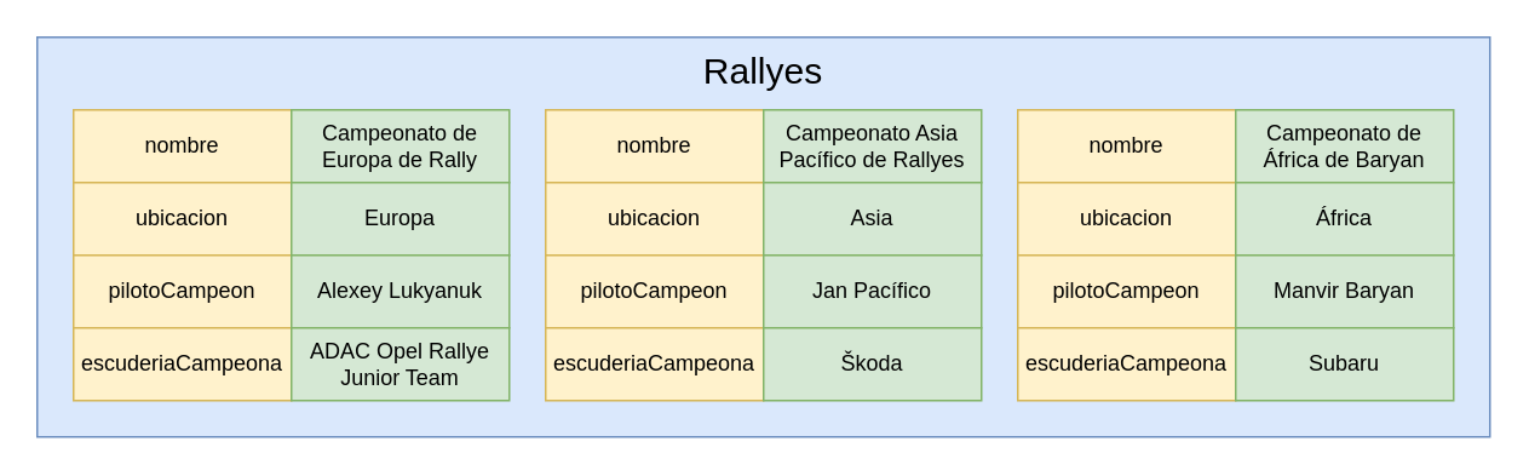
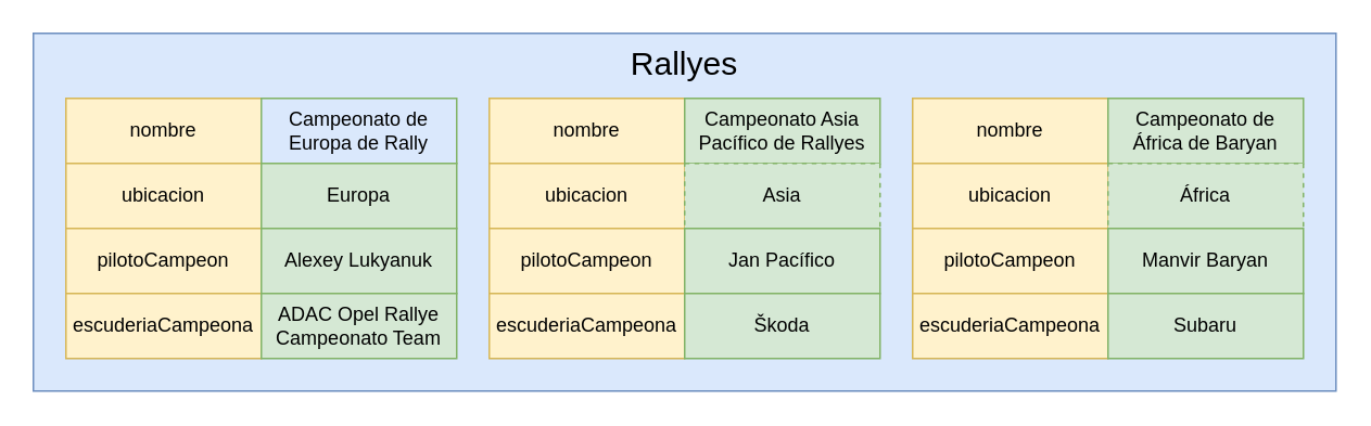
- <mxCell id="7" value="Campeonato de Europa de Rally" style="rounded=0;whiteSpace=wrap;html=1;fillColor=#d5e8d4;strokeColor=#82b366;" vertex="1" parent="1"><mxGeometry x="160" y="60" width="120" height="40" as="geometry" /></mxCell>
+ <mxCell id="7" value="Campeonato de Europa de Rally" style="rounded=0;whiteSpace=wrap;html=1;fillColor=#dae8fc;strokeColor=#82b366;" vertex="1" parent="1"><mxGeometry x="160" y="60" width="120" height="40" as="geometry" /></mxCell>
- <mxCell id="16" value="Asia" style="rounded=0;whiteSpace=wrap;html=1;fillColor=#d5e8d4;strokeColor=#82b366;" vertex="1" parent="1"><mxGeometry x="420" y="100" width="120" height="40" as="geometry" /></mxCell>
+ <mxCell id="16" value="Asia" style="rounded=0;whiteSpace=wrap;html=1;fillColor=#d5e8d4;strokeColor=#82b366;dashed=1;" vertex="1" parent="1"><mxGeometry x="420" y="100" width="120" height="40" as="geometry" /></mxCell>
- <mxCell id="24" value="África" style="rounded=0;whiteSpace=wrap;html=1;fillColor=#d5e8d4;strokeColor=#82b366;" vertex="1" parent="1"><mxGeometry x="680" y="100" width="120" height="40" as="geometry" /></mxCell>
+ <mxCell id="24" value="África" style="rounded=0;whiteSpace=wrap;html=1;fillColor=#d5e8d4;strokeColor=#82b366;dashed=1;" vertex="1" parent="1"><mxGeometry x="680" y="100" width="120" height="40" as="geometry" /></mxCell>
- <mxCell id="10" value="ADAC Opel Rallye Junior Team" style="rounded=0;whiteSpace=wrap;html=1;fillColor=#d5e8d4;strokeColor=#82b366;" vertex="1" parent="1"><mxGeometry x="160" y="180" width="120" height="40" as="geometry" /></mxCell>
+ <mxCell id="10" value="ADAC Opel Rallye Campeonato Team" style="rounded=0;whiteSpace=wrap;html=1;fillColor=#d5e8d4;strokeColor=#82b366;" vertex="1" parent="1"><mxGeometry x="160" y="180" width="120" height="40" as="geometry" /></mxCell>
